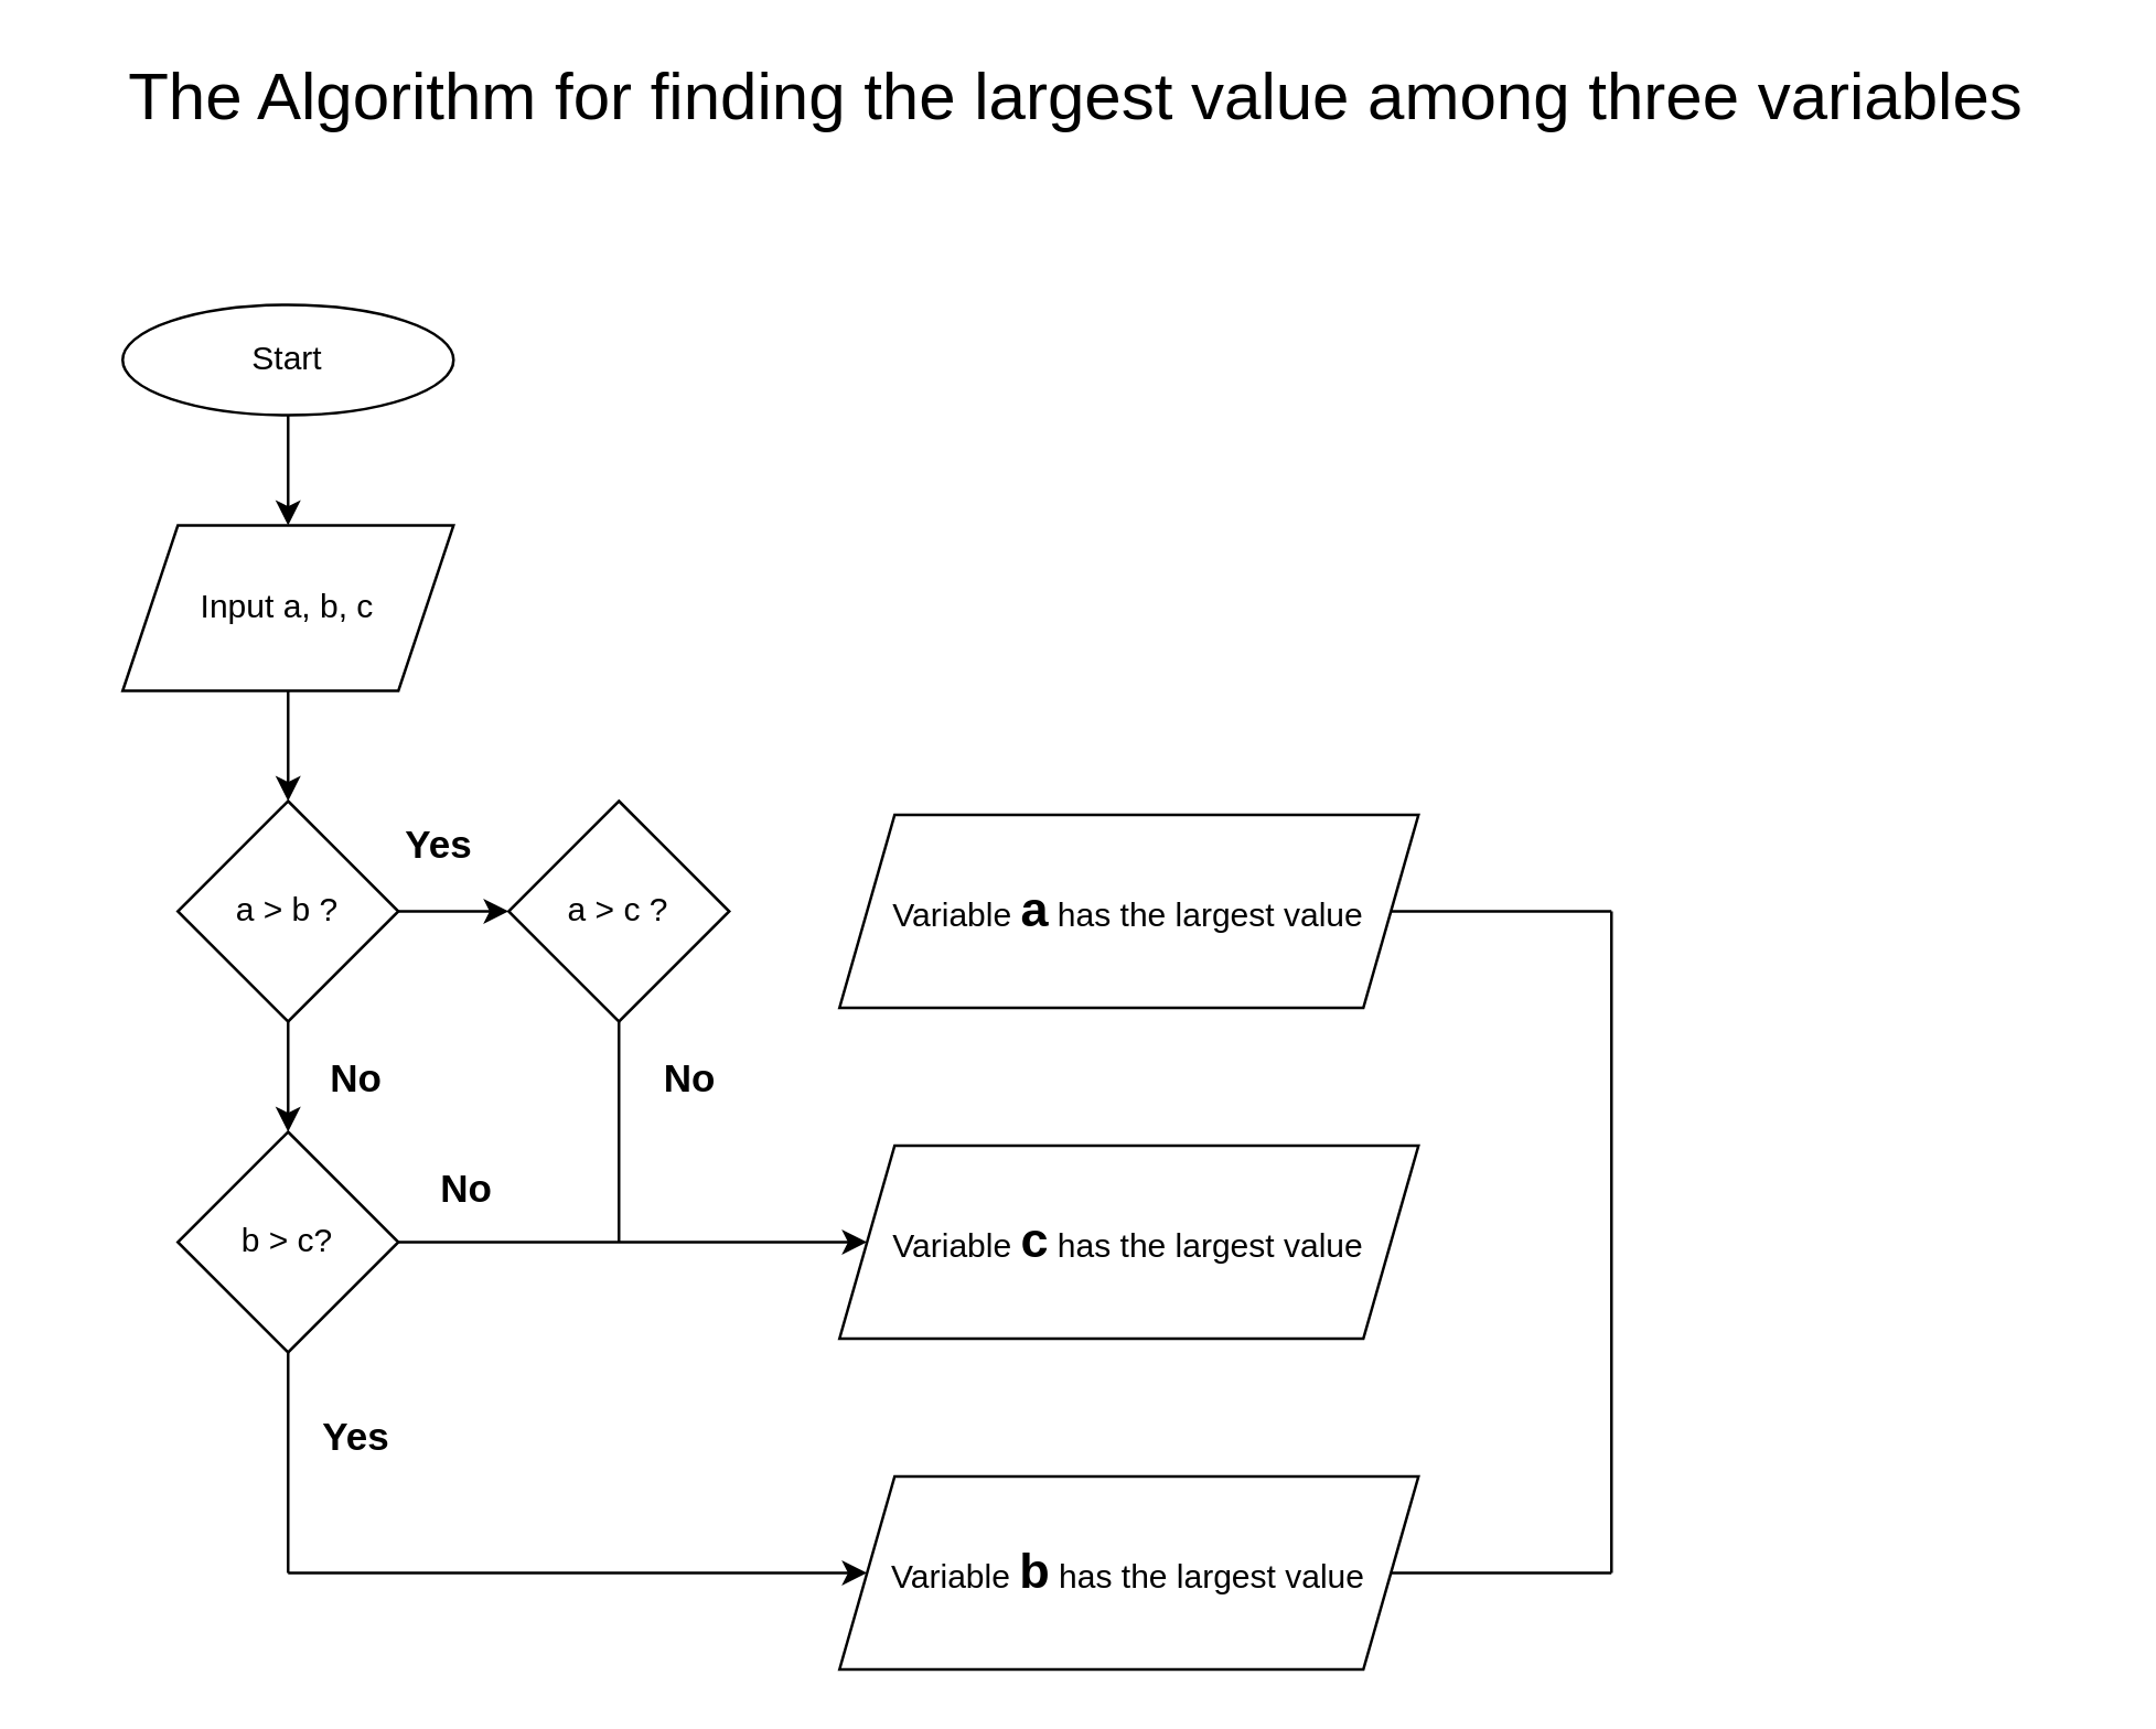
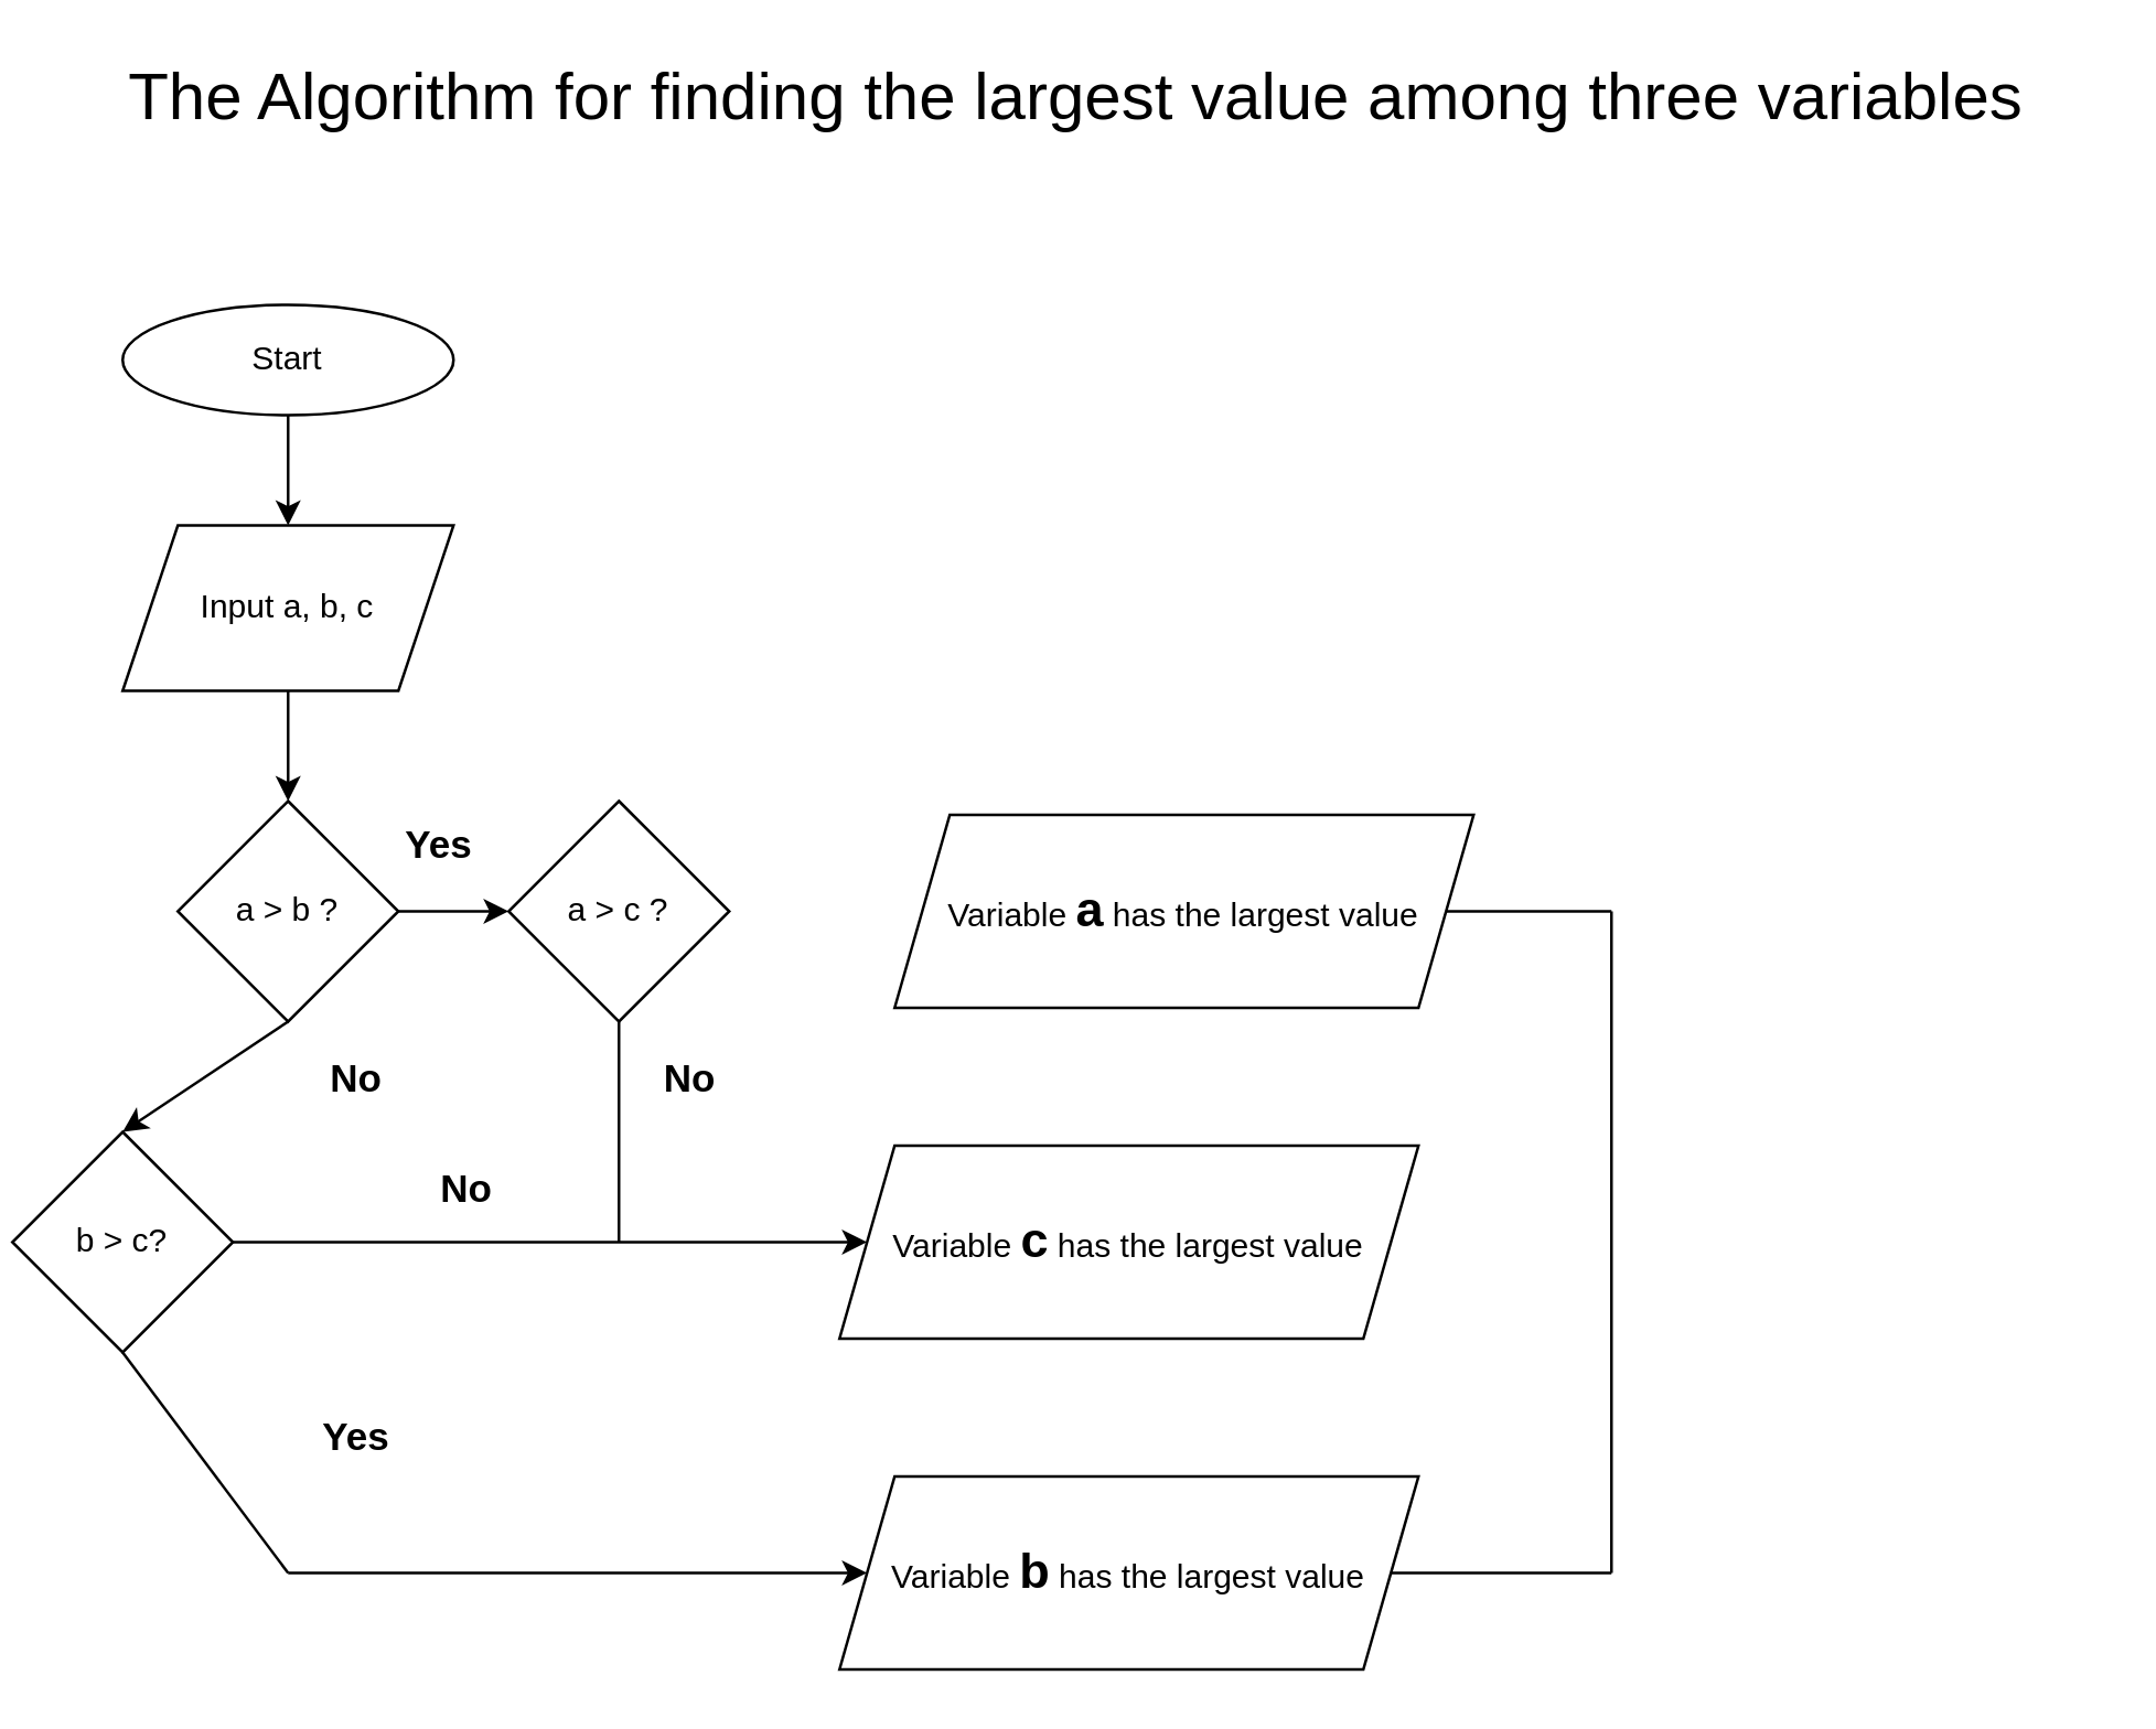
- <mxCell id="7" value="Variable &lt;b&gt;&lt;font style=&quot;font-size: 18px;&quot;&gt;a&lt;/font&gt;&lt;/b&gt; has the&amp;nbsp;largest value" style="shape=parallelogram;perimeter=parallelogramPerimeter;whiteSpace=wrap;html=1;fixedSize=1;" vertex="1" parent="1"><mxGeometry x="304" y="295" width="210" height="70" as="geometry" /></mxCell>
+ <mxCell id="7" value="Variable &lt;b&gt;&lt;font style=&quot;font-size: 18px;&quot;&gt;a&lt;/font&gt;&lt;/b&gt; has the&amp;nbsp;largest value" style="shape=parallelogram;perimeter=parallelogramPerimeter;whiteSpace=wrap;html=1;fixedSize=1;" vertex="1" parent="1"><mxGeometry x="324" y="295" width="210" height="70" as="geometry" /></mxCell>
- <mxCell id="6" value="b &amp;gt; c?" style="rhombus;whiteSpace=wrap;html=1;" vertex="1" parent="1"><mxGeometry x="64" y="410" width="80" height="80" as="geometry" /></mxCell>
+ <mxCell id="6" value="b &amp;gt; c?" style="rhombus;whiteSpace=wrap;html=1;" vertex="1" parent="1"><mxGeometry x="4" y="410" width="80" height="80" as="geometry" /></mxCell>
